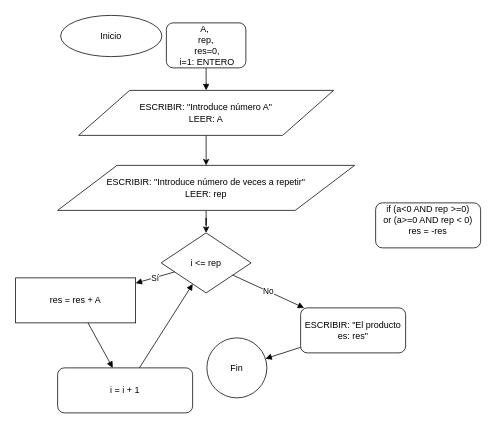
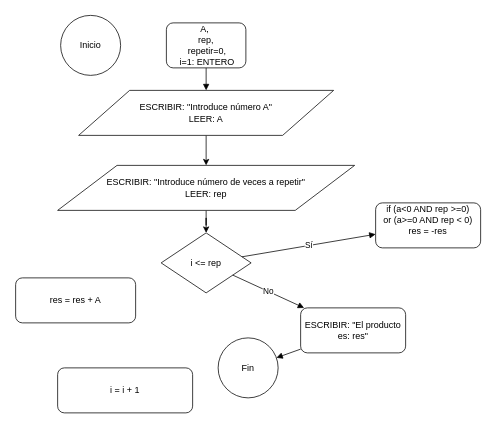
- <mxCell id="2" value="Inicio" style="ellipse;whiteSpace=wrap;html=1;aspect=fixed;" parent="1" vertex="1"><mxGeometry x="80" y="20" width="135" height="55" as="geometry" /></mxCell>
+ <mxCell id="2" value="Inicio" style="ellipse;whiteSpace=wrap;html=1;aspect=fixed;" parent="1" vertex="1"><mxGeometry x="80" y="20" width="80" height="80" as="geometry" /></mxCell>
- <mxCell id="3" value="A,&amp;nbsp;&lt;div&gt;rep,&lt;/div&gt;&lt;div&gt;&amp;nbsp;res=0,&lt;/div&gt;&lt;div&gt;&amp;nbsp;i=1: ENTERO&lt;/div&gt;" style="rounded=1;whiteSpace=wrap;html=1;" parent="1" vertex="1"><mxGeometry x="221" y="30" width="106" height="60" as="geometry" /></mxCell>
+ <mxCell id="3" value="A,&amp;nbsp;&lt;div&gt;rep,&lt;/div&gt;&lt;div&gt;&amp;nbsp;repetir=0,&lt;/div&gt;&lt;div&gt;&amp;nbsp;i=1: ENTERO&lt;/div&gt;" style="rounded=1;whiteSpace=wrap;html=1;" parent="1" vertex="1"><mxGeometry x="221" y="30" width="106" height="60" as="geometry" /></mxCell>
- <mxCell id="14" value="Sí" style="endArrow=block;rounded=1;html=1;" parent="1" source="8" target="9" edge="1"><mxGeometry relative="1" as="geometry" /></mxCell>
+ <mxCell id="14" value="Sí" style="endArrow=block;rounded=1;html=1;" parent="1" source="8" target="19" edge="1"><mxGeometry relative="1" as="geometry" /></mxCell>
- <mxCell id="9" value="res = res + A" style="whiteSpace=wrap;html=1;rounded=0;" parent="1" vertex="1"><mxGeometry x="20" y="370" width="160" height="60" as="geometry" /></mxCell>
+ <mxCell id="9" value="res = res + A" style="rounded=1;whiteSpace=wrap;html=1;" parent="1" vertex="1"><mxGeometry x="20" y="370" width="160" height="60" as="geometry" /></mxCell>
- <mxCell id="17" value="" style="endArrow=block;rounded=1;html=1;" parent="1" source="10" target="8" edge="1"><mxGeometry relative="1" as="geometry" /></mxCell>
- <mxCell id="16" value="" style="endArrow=block;rounded=1;html=1;" parent="1" source="9" target="10" edge="1"><mxGeometry relative="1" as="geometry" /></mxCell>
- <mxCell id="12" value="Fin" style="ellipse;whiteSpace=wrap;html=1;aspect=fixed;" parent="1" vertex="1"><mxGeometry x="275" y="450" width="80" height="80" as="geometry" /></mxCell>
+ <mxCell id="12" value="Fin" style="ellipse;whiteSpace=wrap;html=1;aspect=fixed;" parent="1" vertex="1"><mxGeometry x="290" y="450" width="80" height="80" as="geometry" /></mxCell>
